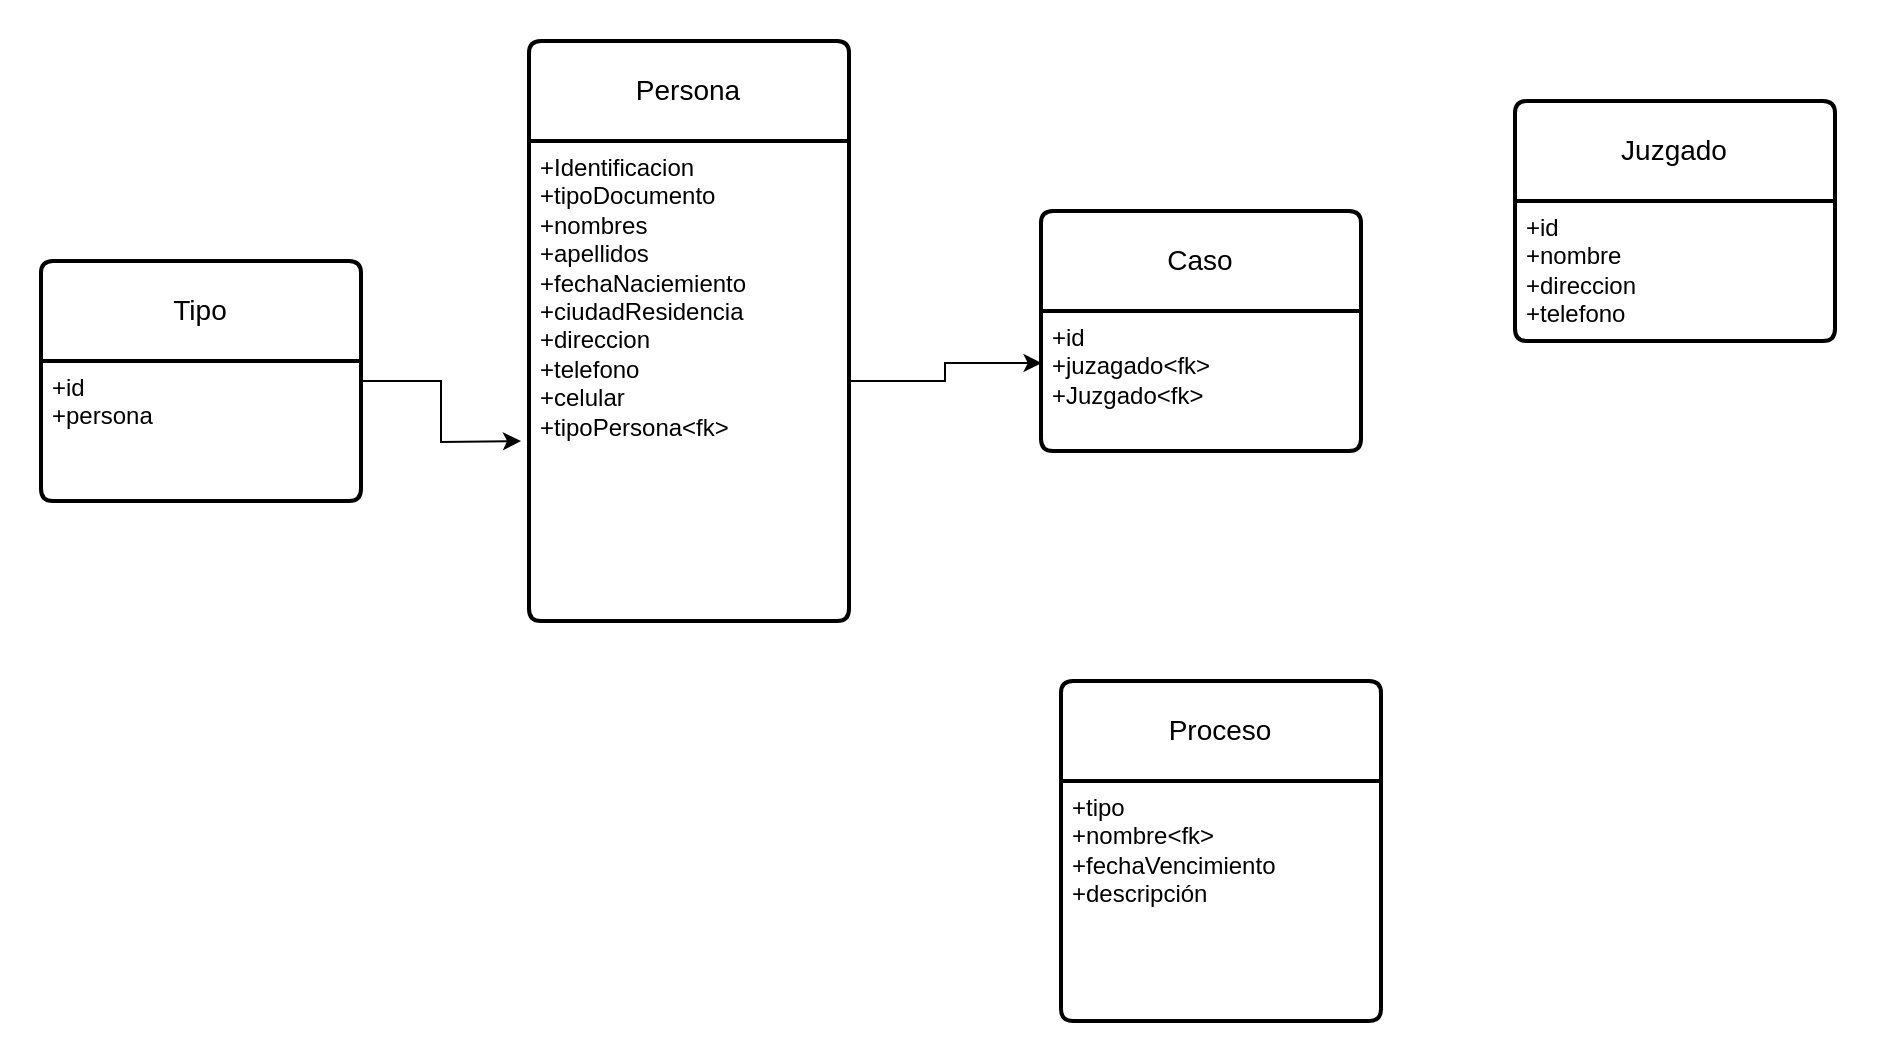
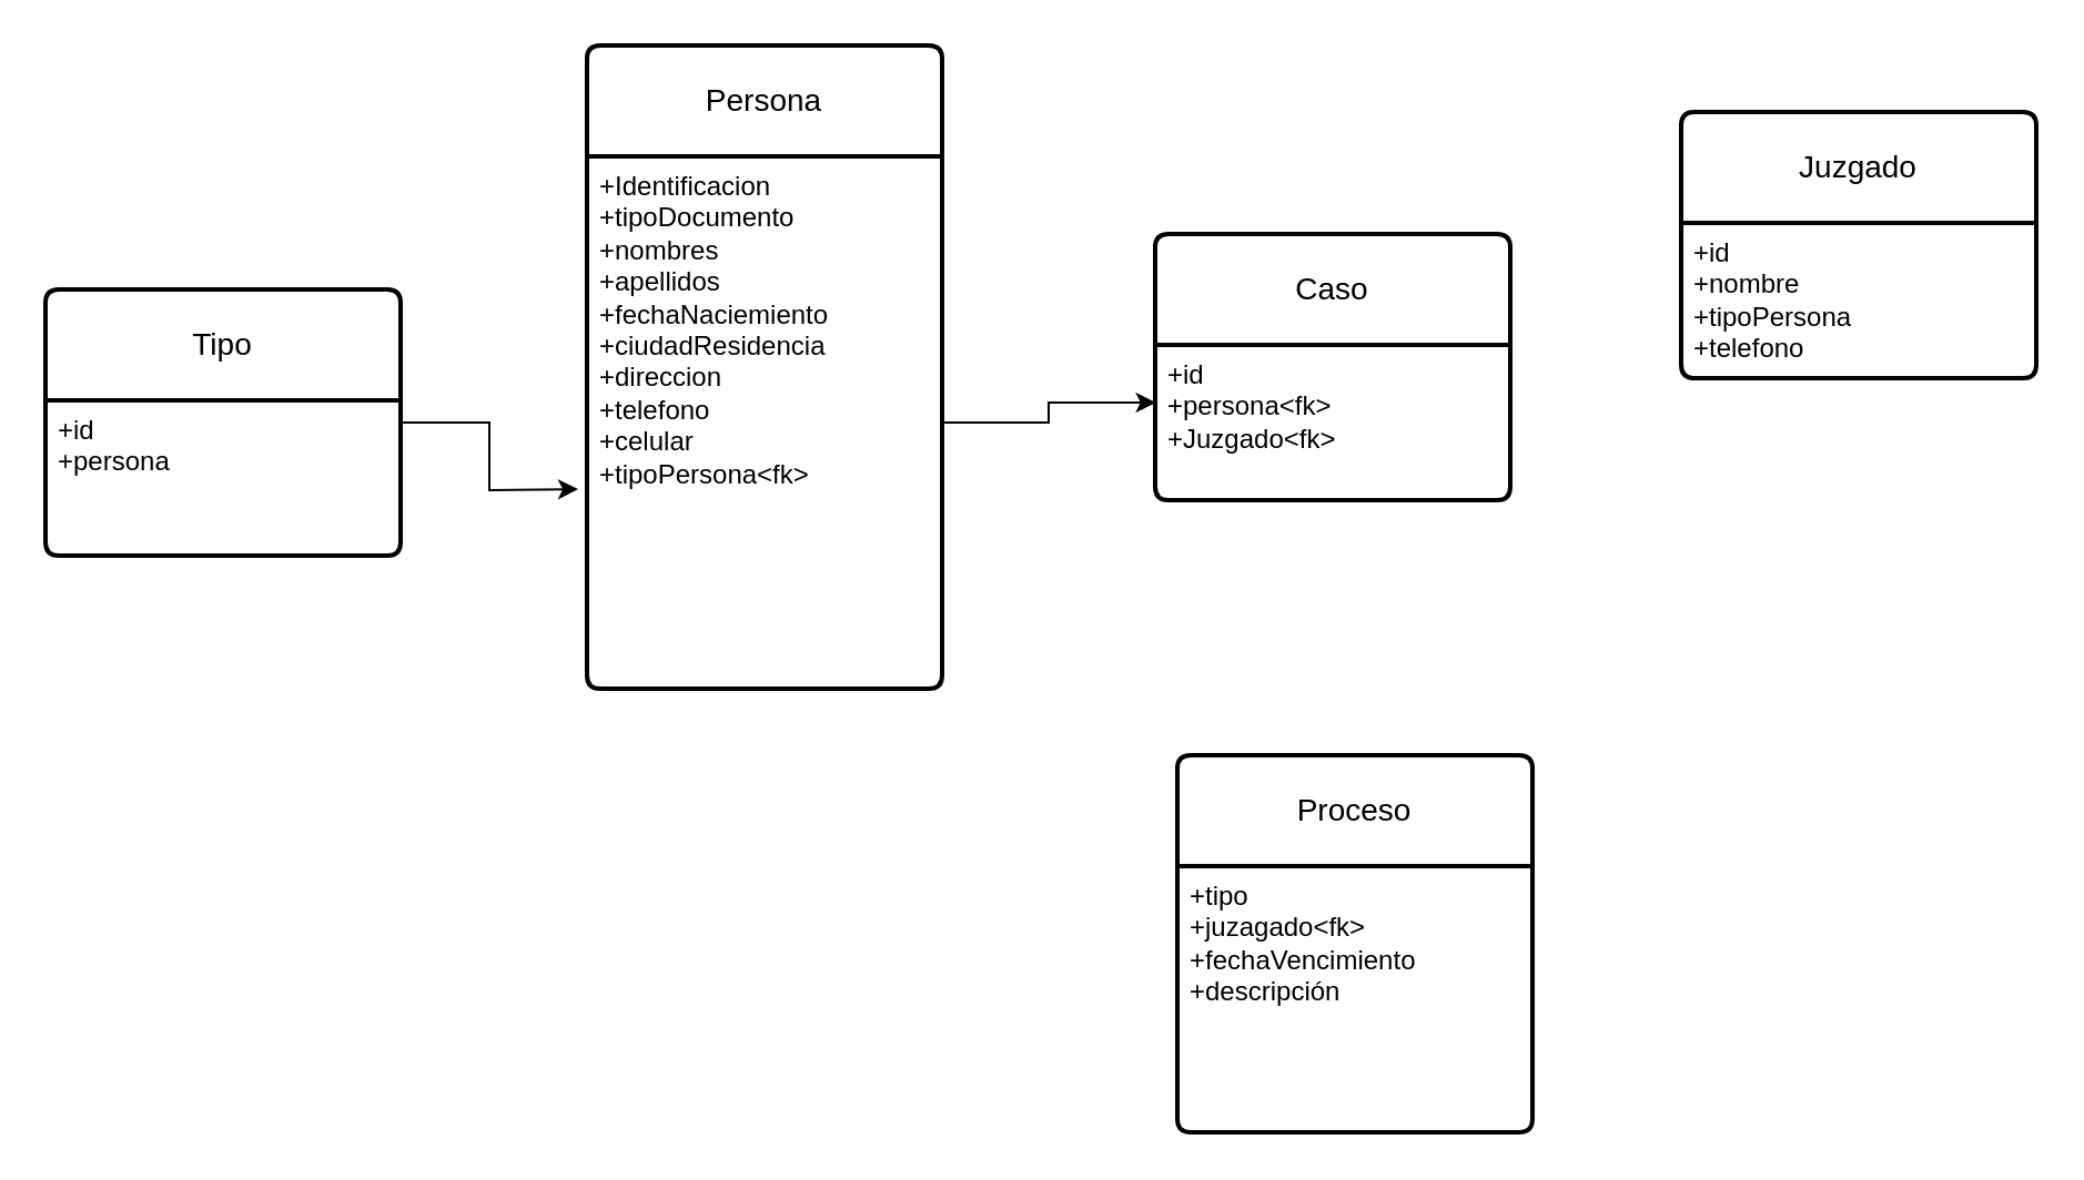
- <mxCell id="8" value="+id&lt;br&gt;+nombre&lt;br&gt;+direccion&lt;br&gt;+telefono" style="align=left;strokeColor=none;fillColor=none;spacingLeft=4;fontSize=12;verticalAlign=top;resizable=0;rotatable=0;part=1;html=1;" vertex="1" parent="7"><mxGeometry y="50" width="160" height="70" as="geometry" /></mxCell>
+ <mxCell id="8" value="+id&lt;br&gt;+nombre&lt;br&gt;+tipoPersona&lt;br&gt;+telefono" style="align=left;strokeColor=none;fillColor=none;spacingLeft=4;fontSize=12;verticalAlign=top;resizable=0;rotatable=0;part=1;html=1;" vertex="1" parent="7"><mxGeometry y="50" width="160" height="70" as="geometry" /></mxCell>
- <mxCell id="10" value="+id&lt;br&gt;+juzagado&amp;lt;fk&amp;gt;&lt;br&gt;+Juzgado&amp;lt;fk&amp;gt;" style="align=left;strokeColor=none;fillColor=none;spacingLeft=4;fontSize=12;verticalAlign=top;resizable=0;rotatable=0;part=1;html=1;" vertex="1" parent="9"><mxGeometry y="50" width="160" height="70" as="geometry" /></mxCell>
+ <mxCell id="10" value="+id&lt;br&gt;+persona&amp;lt;fk&amp;gt;&lt;br&gt;+Juzgado&amp;lt;fk&amp;gt;" style="align=left;strokeColor=none;fillColor=none;spacingLeft=4;fontSize=12;verticalAlign=top;resizable=0;rotatable=0;part=1;html=1;" vertex="1" parent="9"><mxGeometry y="50" width="160" height="70" as="geometry" /></mxCell>
- <mxCell id="13" value="+tipo&lt;br&gt;+nombre&amp;lt;fk&amp;gt;&lt;br&gt;+fechaVencimiento&lt;br&gt;+descripción&lt;br&gt;" style="align=left;strokeColor=none;fillColor=none;spacingLeft=4;fontSize=12;verticalAlign=top;resizable=0;rotatable=0;part=1;html=1;" vertex="1" parent="12"><mxGeometry y="50" width="160" height="120" as="geometry" /></mxCell>
+ <mxCell id="13" value="+tipo&lt;br&gt;+juzagado&amp;lt;fk&amp;gt;&lt;br&gt;+fechaVencimiento&lt;br&gt;+descripción&lt;br&gt;" style="align=left;strokeColor=none;fillColor=none;spacingLeft=4;fontSize=12;verticalAlign=top;resizable=0;rotatable=0;part=1;html=1;" vertex="1" parent="12"><mxGeometry y="50" width="160" height="120" as="geometry" /></mxCell>
